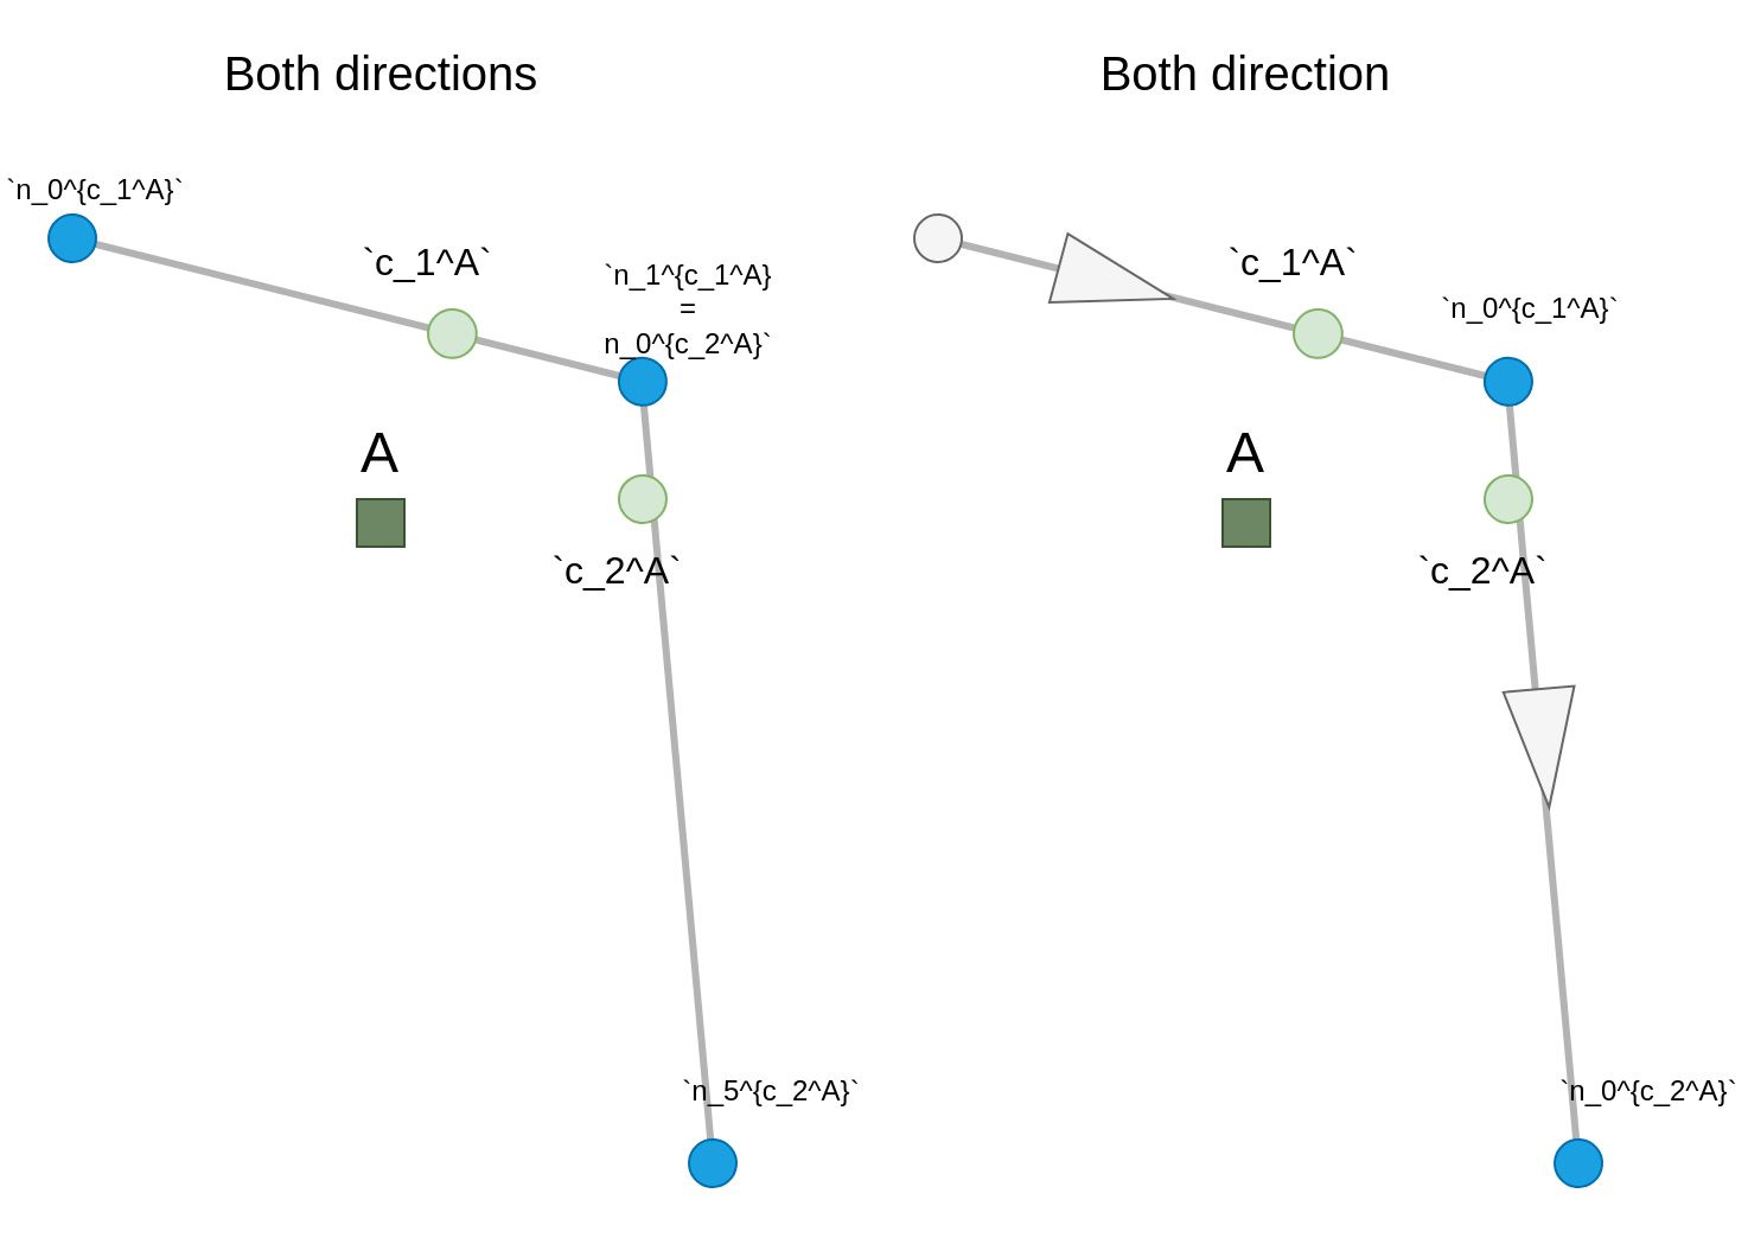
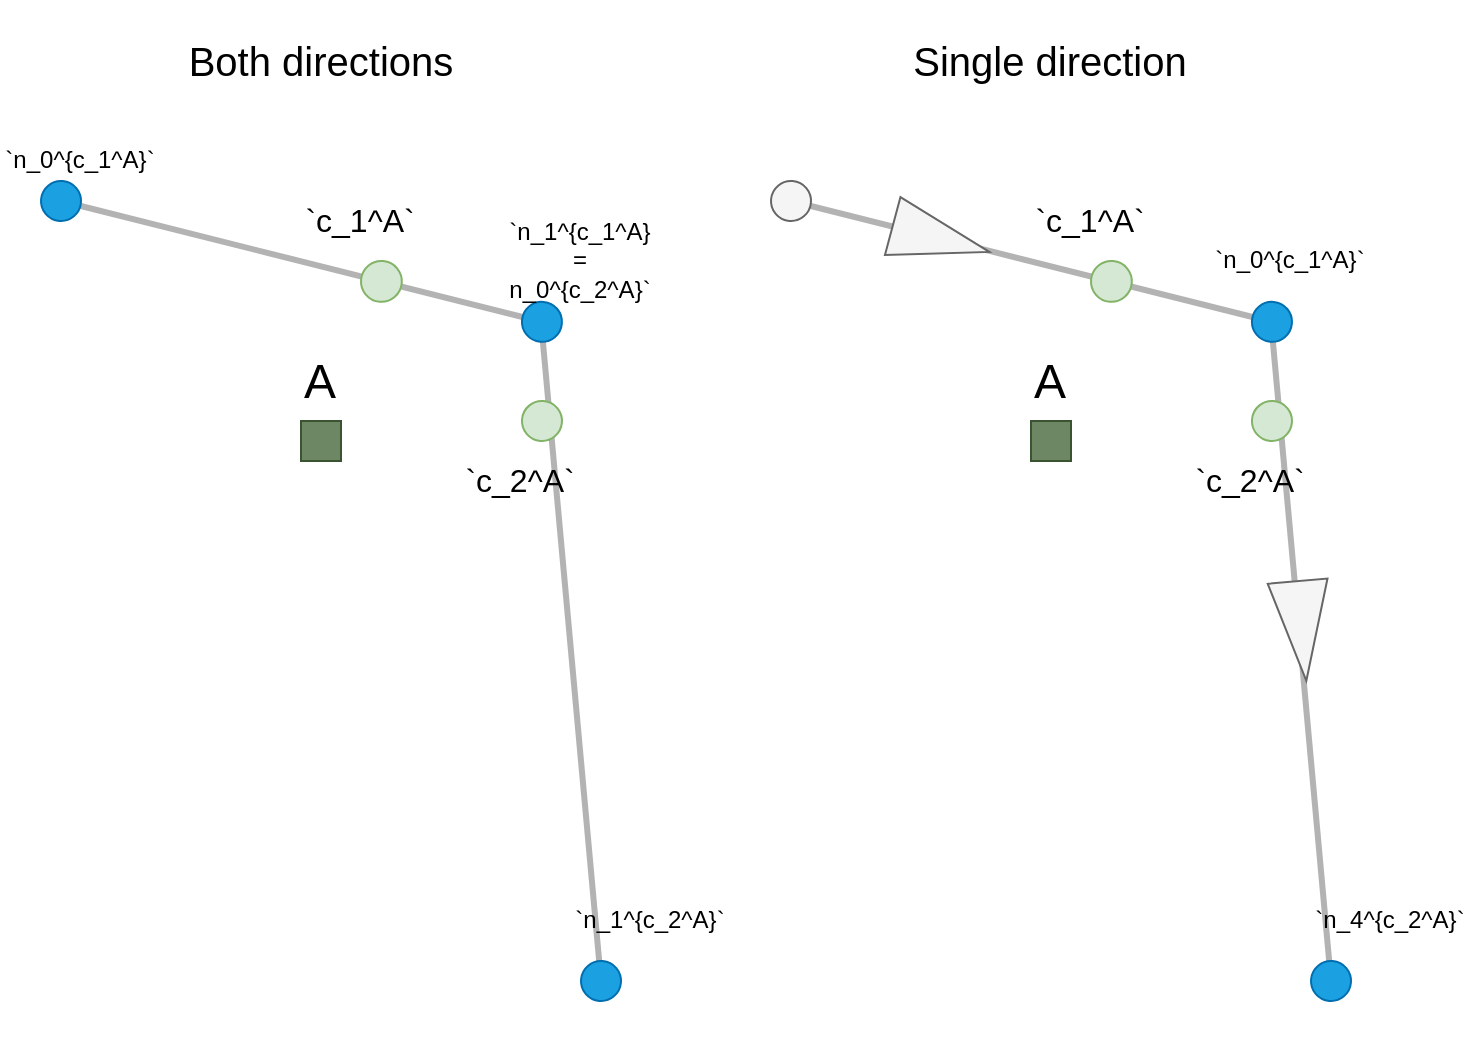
- <mxCell id="14" value="&lt;font style=&quot;font-size: 20px&quot;&gt;Both direction&lt;/font&gt;" style="text;html=1;align=center;verticalAlign=middle;whiteSpace=wrap;rounded=0;strokeWidth=1;perimeterSpacing=0;" parent="1" vertex="1"><mxGeometry x="445" y="20" width="160" height="20" as="geometry" /></mxCell>
+ <mxCell id="14" value="&lt;font style=&quot;font-size: 20px&quot;&gt;Single direction&lt;/font&gt;" style="text;html=1;align=center;verticalAlign=middle;whiteSpace=wrap;rounded=0;strokeWidth=1;perimeterSpacing=0;" parent="1" vertex="1"><mxGeometry x="445" y="20" width="160" height="20" as="geometry" /></mxCell>
- <mxCell id="27" value="&lt;div&gt;`n_5^{c_2^A}`&lt;/div&gt;" style="text;html=1;strokeColor=none;fillColor=none;align=center;verticalAlign=middle;whiteSpace=wrap;rounded=0;" parent="1" vertex="1"><mxGeometry x="305" y="450" width="40" height="20" as="geometry" /></mxCell>
+ <mxCell id="27" value="&lt;div&gt;`n_1^{c_2^A}`&lt;/div&gt;" style="text;html=1;strokeColor=none;fillColor=none;align=center;verticalAlign=middle;whiteSpace=wrap;rounded=0;" parent="1" vertex="1"><mxGeometry x="305" y="450" width="40" height="20" as="geometry" /></mxCell>
- <mxCell id="31" value="&lt;div&gt;`n_0^{c_2^A}`&lt;/div&gt;" style="text;html=1;strokeColor=none;fillColor=none;align=center;verticalAlign=middle;whiteSpace=wrap;rounded=0;" parent="1" vertex="1"><mxGeometry x="675" y="450" width="40" height="20" as="geometry" /></mxCell>
+ <mxCell id="31" value="&lt;div&gt;`n_4^{c_2^A}`&lt;/div&gt;" style="text;html=1;strokeColor=none;fillColor=none;align=center;verticalAlign=middle;whiteSpace=wrap;rounded=0;" parent="1" vertex="1"><mxGeometry x="675" y="450" width="40" height="20" as="geometry" /></mxCell>
